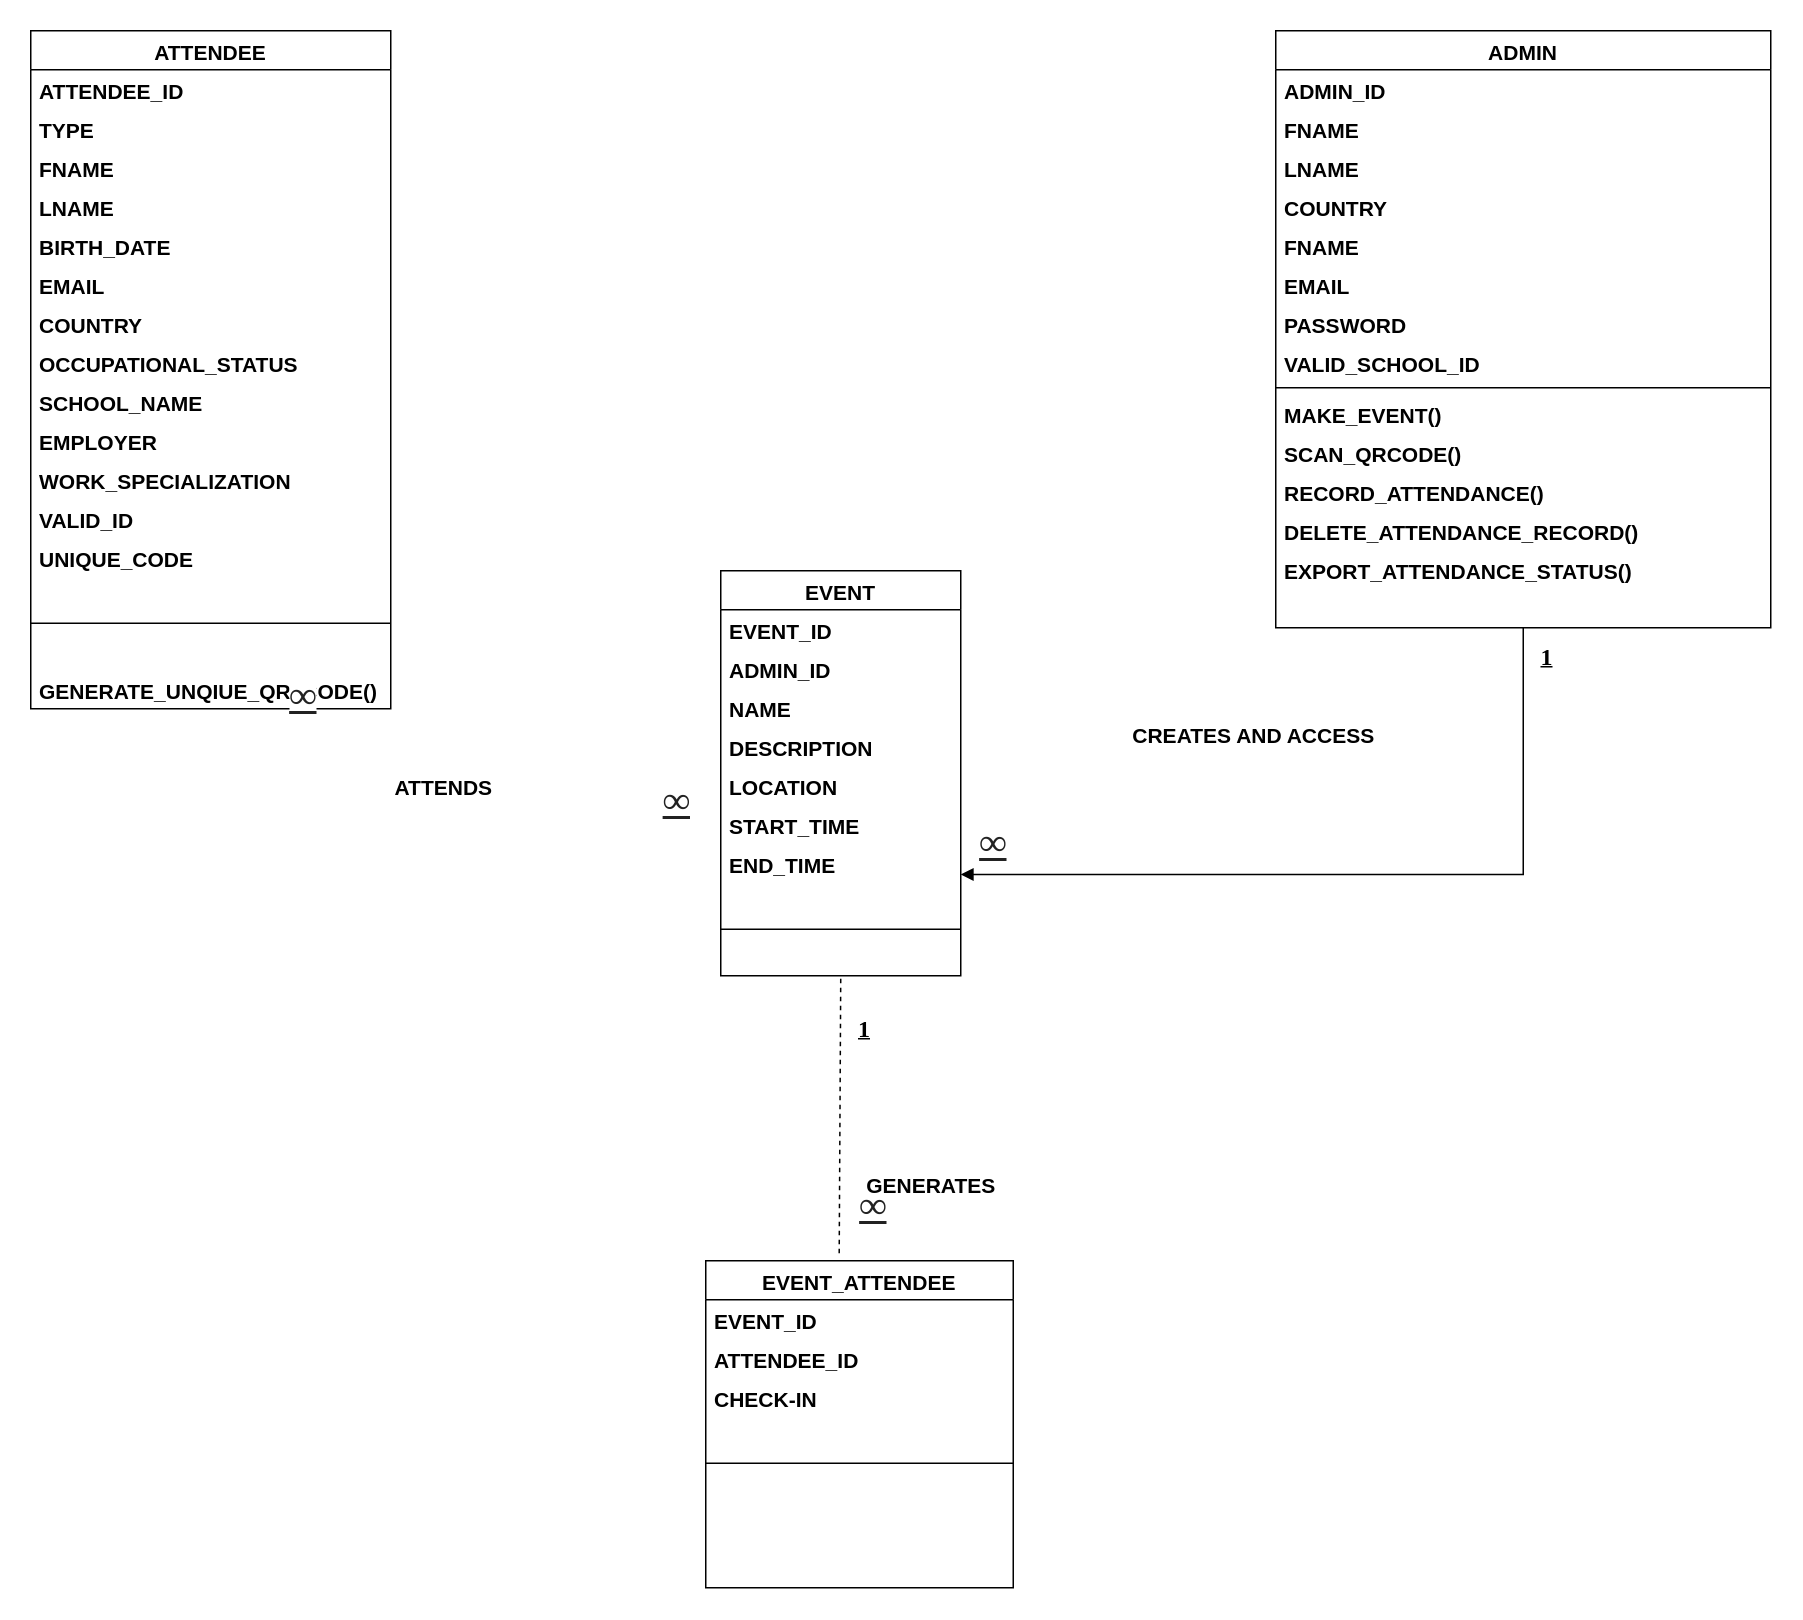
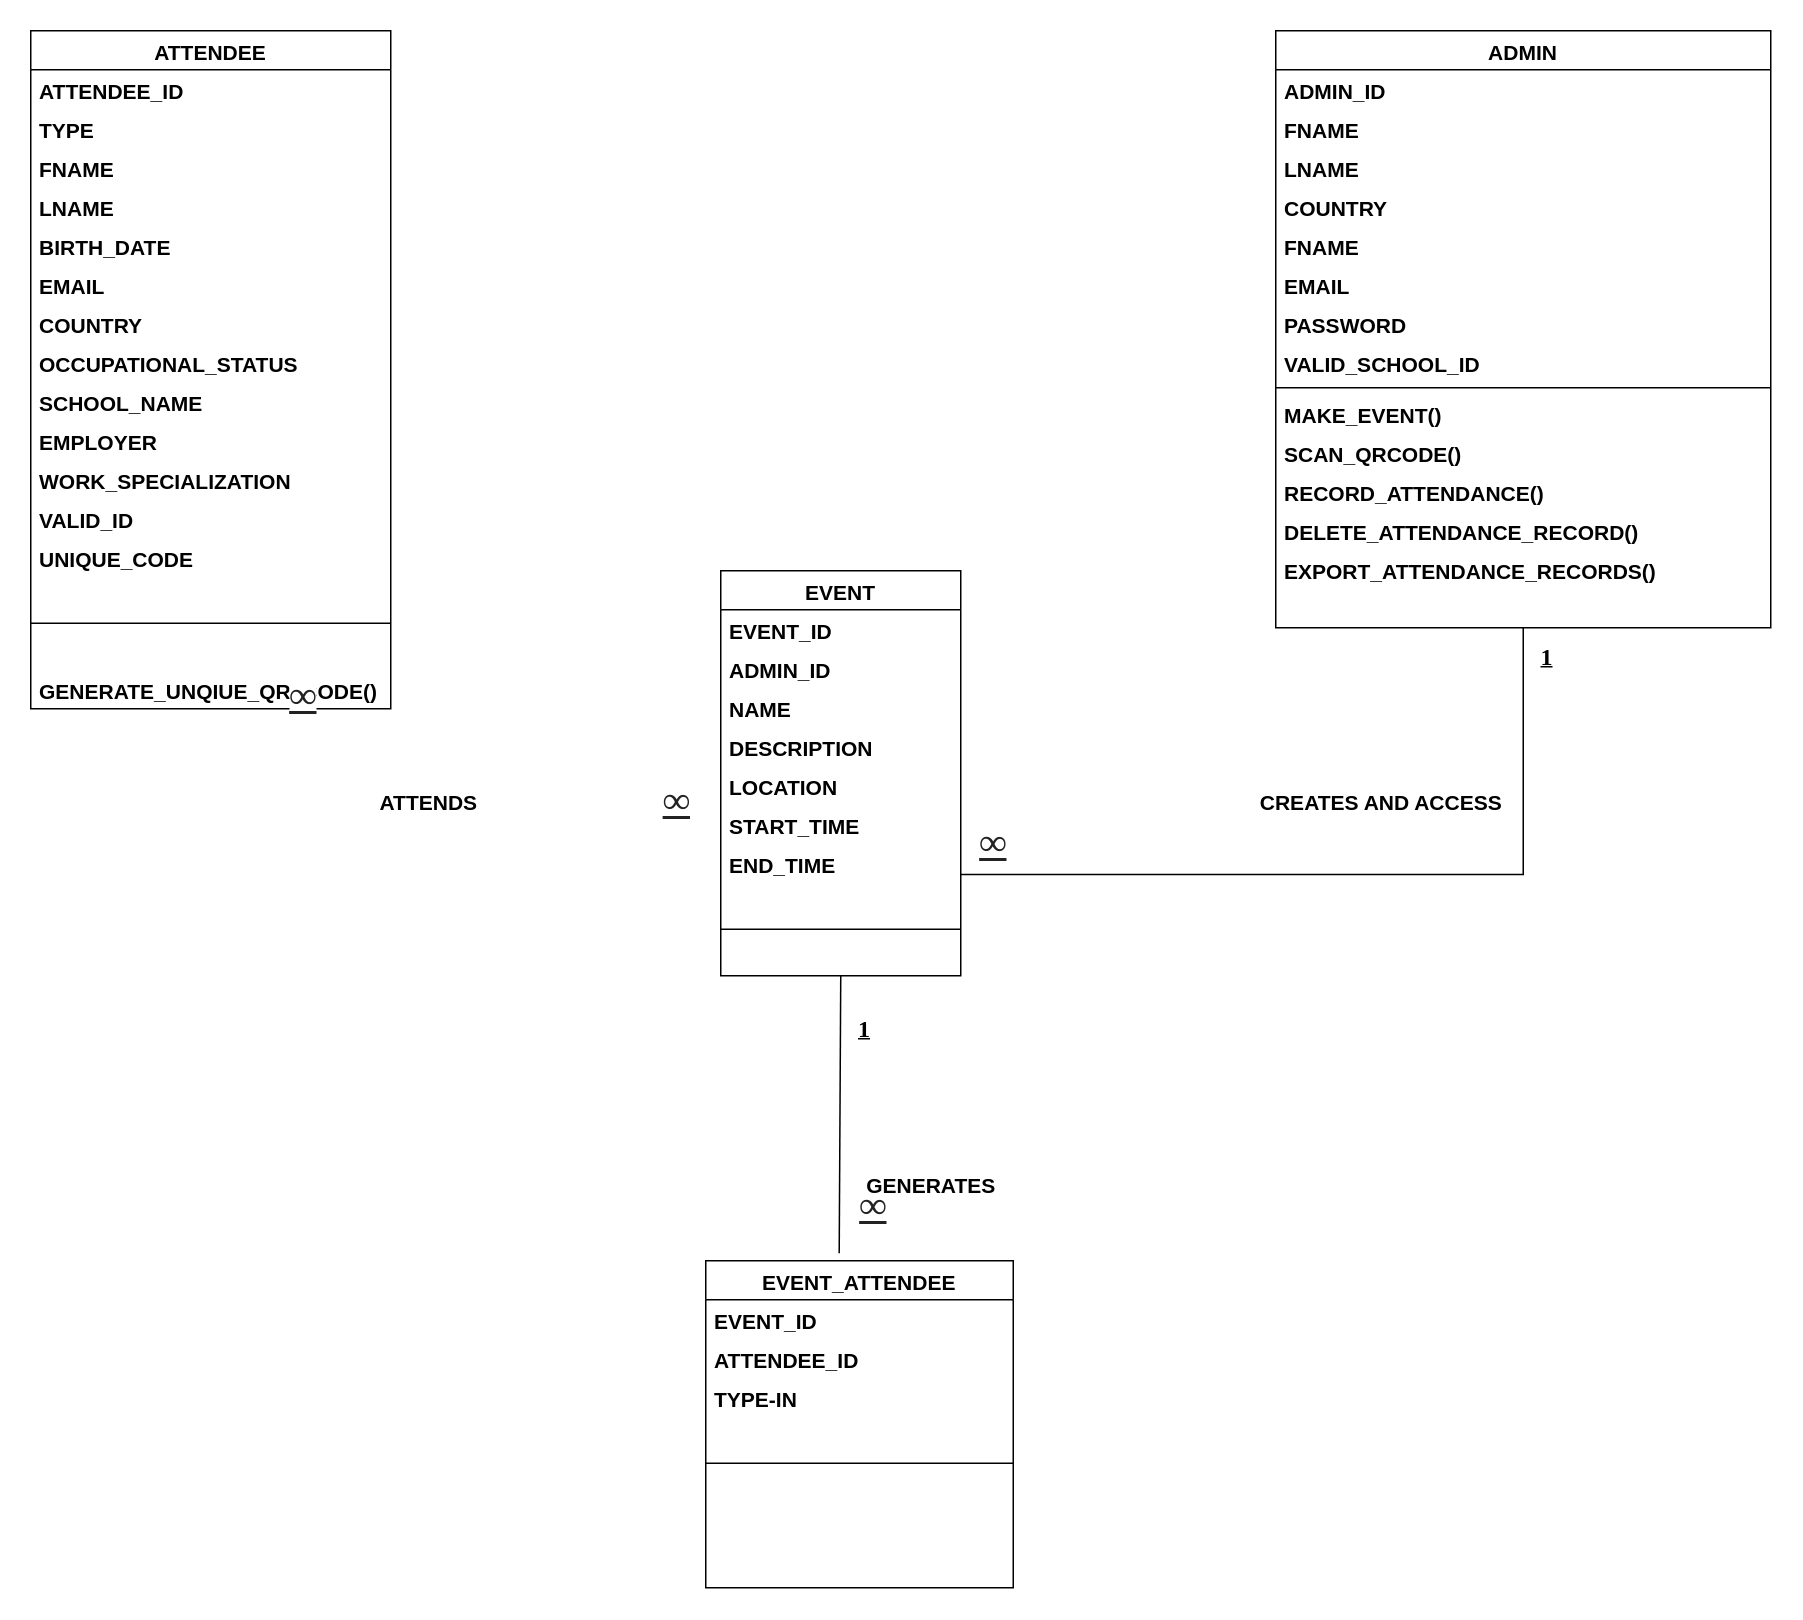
- <mxCell id="16" value="EXPORT_ATTENDANCE_STATUS()" style="text;align=left;verticalAlign=top;spacingLeft=4;spacingRight=4;overflow=hidden;rotatable=0;points=[[0,0.5],[1,0.5]];portConstraint=eastwest;rounded=0;shadow=0;html=0;fontStyle=1;fontSize=14;" parent="2" vertex="1"><mxGeometry y="346" width="330" height="26" as="geometry" /></mxCell>
+ <mxCell id="16" value="EXPORT_ATTENDANCE_RECORDS()" style="text;align=left;verticalAlign=top;spacingLeft=4;spacingRight=4;overflow=hidden;rotatable=0;points=[[0,0.5],[1,0.5]];portConstraint=eastwest;rounded=0;shadow=0;html=0;fontStyle=1;fontSize=14;" parent="2" vertex="1"><mxGeometry y="346" width="330" height="26" as="geometry" /></mxCell>
- <mxCell id="55" value="CREATES AND ACCESS" style="text;html=1;align=center;verticalAlign=middle;resizable=0;points=[];autosize=1;strokeColor=none;fillColor=none;fontStyle=1;fontSize=14;" parent="1" vertex="1"><mxGeometry x="745" y="475" width="180" height="30" as="geometry" /></mxCell>
+ <mxCell id="55" value="CREATES AND ACCESS" style="text;html=1;align=center;verticalAlign=middle;resizable=0;points=[];autosize=1;strokeColor=none;fillColor=none;fontStyle=1;fontSize=14;" parent="1" vertex="1"><mxGeometry x="830" y="520" width="180" height="30" as="geometry" /></mxCell>
- <mxCell id="56" value="ATTENDS" style="text;html=1;align=center;verticalAlign=middle;resizable=0;points=[];autosize=1;strokeColor=none;fillColor=none;fontStyle=1;fontSize=14;" parent="1" vertex="1"><mxGeometry x="250" y="510" width="90" height="30" as="geometry" /></mxCell>
+ <mxCell id="56" value="ATTENDS" style="text;html=1;align=center;verticalAlign=middle;resizable=0;points=[];autosize=1;strokeColor=none;fillColor=none;fontStyle=1;fontSize=14;" parent="1" vertex="1"><mxGeometry x="240" y="520" width="90" height="30" as="geometry" /></mxCell>
- <mxCell id="42" value="" style="endArrow=block;html=1;edgeStyle=orthogonalEdgeStyle;rounded=0;entryX=1;entryY=0.75;entryDx=0;entryDy=0;exitX=0.5;exitY=1;exitDx=0;exitDy=0;fontStyle=1;fontSize=14;" parent="1" source="2" target="33" edge="1"><mxGeometry relative="1" as="geometry"><mxPoint x="870" y="290" as="sourcePoint" /><mxPoint x="1179" y="497" as="targetPoint" /></mxGeometry></mxCell>
+ <mxCell id="42" value="" style="endArrow=none;html=1;edgeStyle=orthogonalEdgeStyle;rounded=0;entryX=1;entryY=0.75;entryDx=0;entryDy=0;exitX=0.5;exitY=1;exitDx=0;exitDy=0;fontStyle=1;fontSize=14;" parent="1" source="2" target="33" edge="1"><mxGeometry relative="1" as="geometry"><mxPoint x="870" y="290" as="sourcePoint" /><mxPoint x="1179" y="497" as="targetPoint" /></mxGeometry></mxCell>
- <mxCell id="54" value="" style="endArrow=none;html=1;rounded=0;entryX=0.5;entryY=1;entryDx=0;entryDy=0;fontStyle=1;fontSize=14;exitX=0.434;exitY=-0.023;exitDx=0;exitDy=0;exitPerimeter=0;dashed=1;" parent="1" source="49" target="33" edge="1"><mxGeometry width="50" height="50" relative="1" as="geometry"><mxPoint x="846" y="774" as="sourcePoint" /><mxPoint x="600" y="660" as="targetPoint" /><Array as="points" /></mxGeometry></mxCell>
+ <mxCell id="54" value="" style="endArrow=none;html=1;rounded=0;entryX=0.5;entryY=1;entryDx=0;entryDy=0;fontStyle=1;fontSize=14;exitX=0.434;exitY=-0.023;exitDx=0;exitDy=0;exitPerimeter=0;" parent="1" source="49" target="33" edge="1"><mxGeometry width="50" height="50" relative="1" as="geometry"><mxPoint x="846" y="774" as="sourcePoint" /><mxPoint x="600" y="660" as="targetPoint" /><Array as="points" /></mxGeometry></mxCell>
- <mxCell id="52" value="CHECK-IN" style="text;align=left;verticalAlign=top;spacingLeft=4;spacingRight=4;overflow=hidden;rotatable=0;points=[[0,0.5],[1,0.5]];portConstraint=eastwest;rounded=0;shadow=0;html=0;fontStyle=1;fontSize=14;" parent="49" vertex="1"><mxGeometry y="78" width="205" height="26" as="geometry" /></mxCell>
+ <mxCell id="52" value="TYPE-IN" style="text;align=left;verticalAlign=top;spacingLeft=4;spacingRight=4;overflow=hidden;rotatable=0;points=[[0,0.5],[1,0.5]];portConstraint=eastwest;rounded=0;shadow=0;html=0;fontStyle=1;fontSize=14;" parent="49" vertex="1"><mxGeometry y="78" width="205" height="26" as="geometry" /></mxCell>
